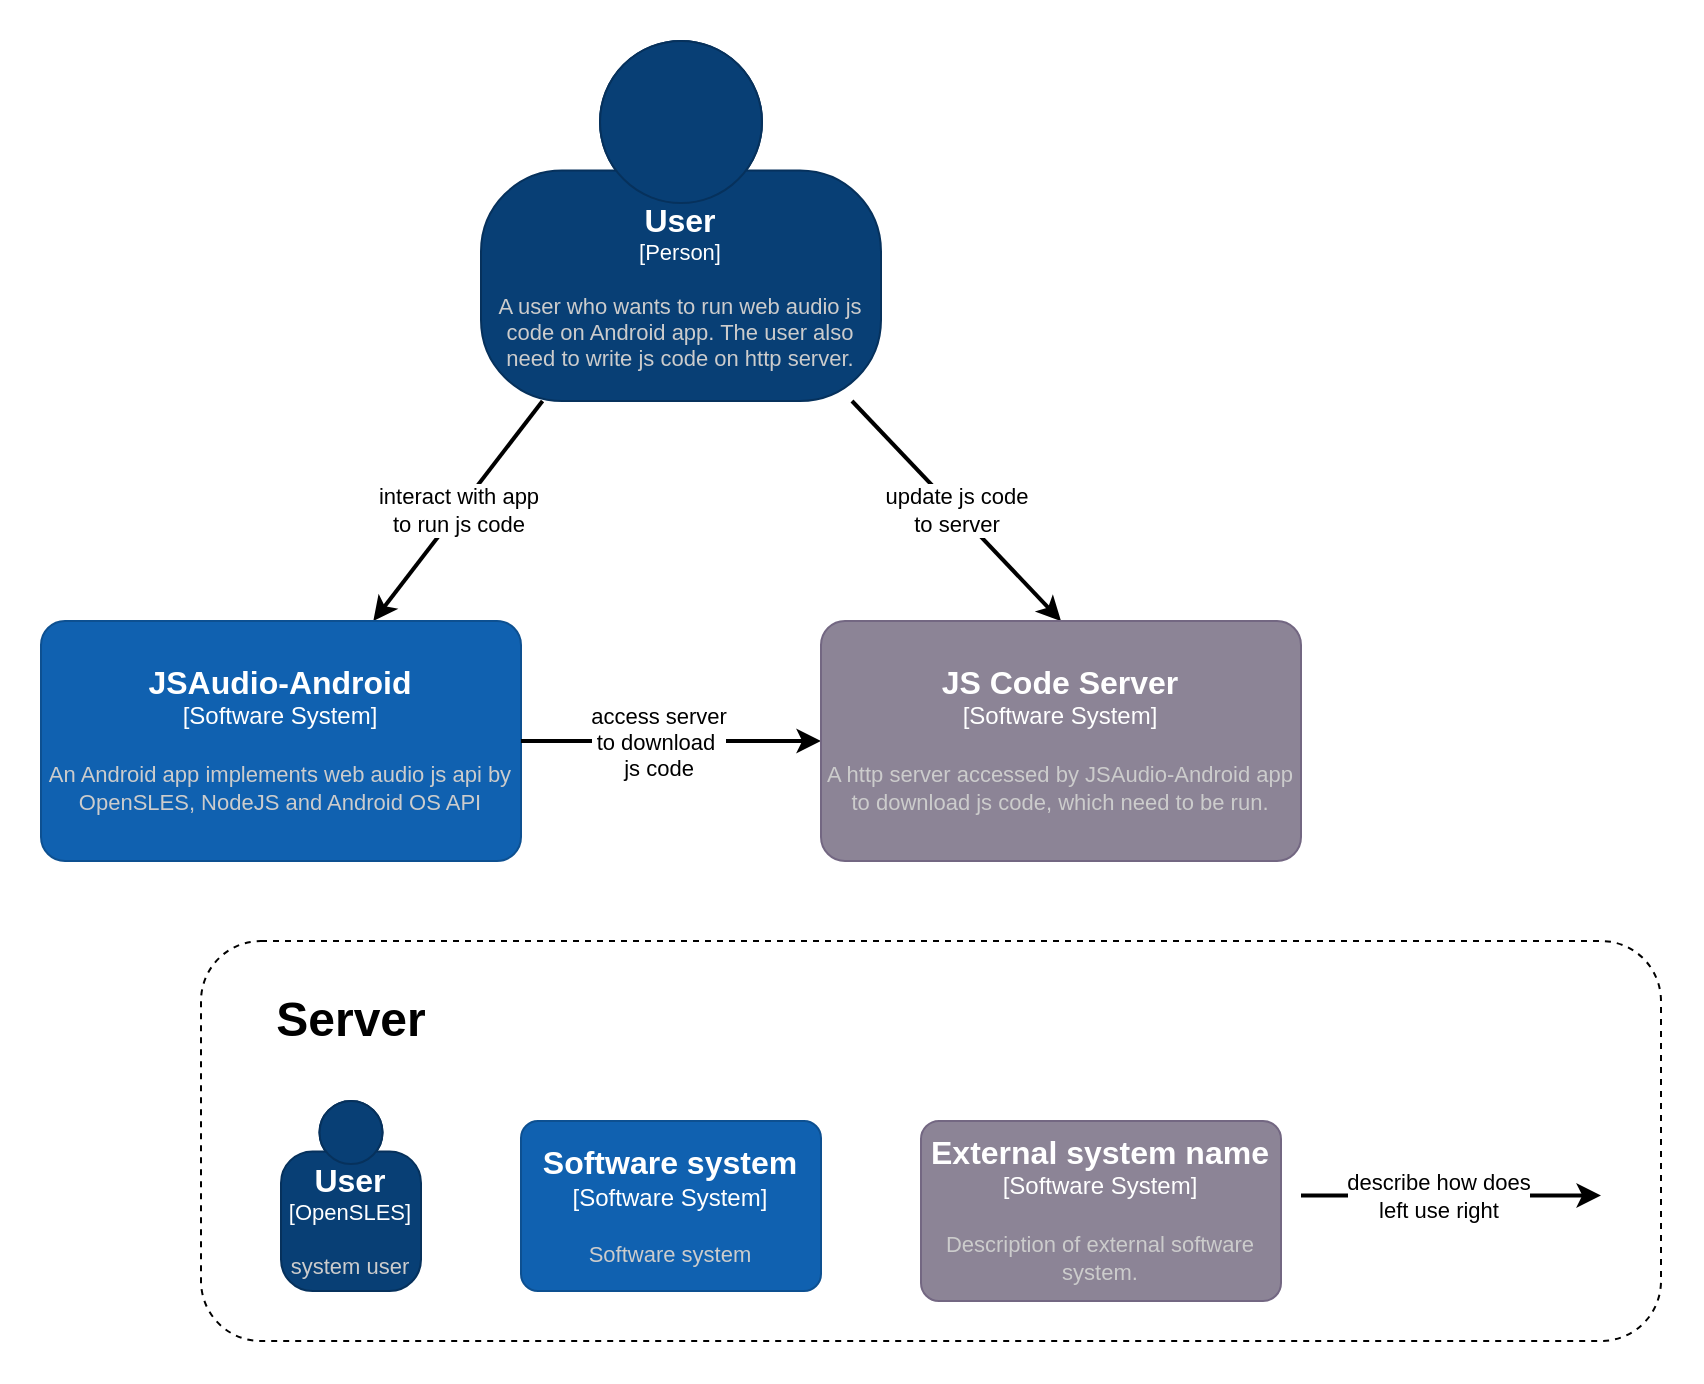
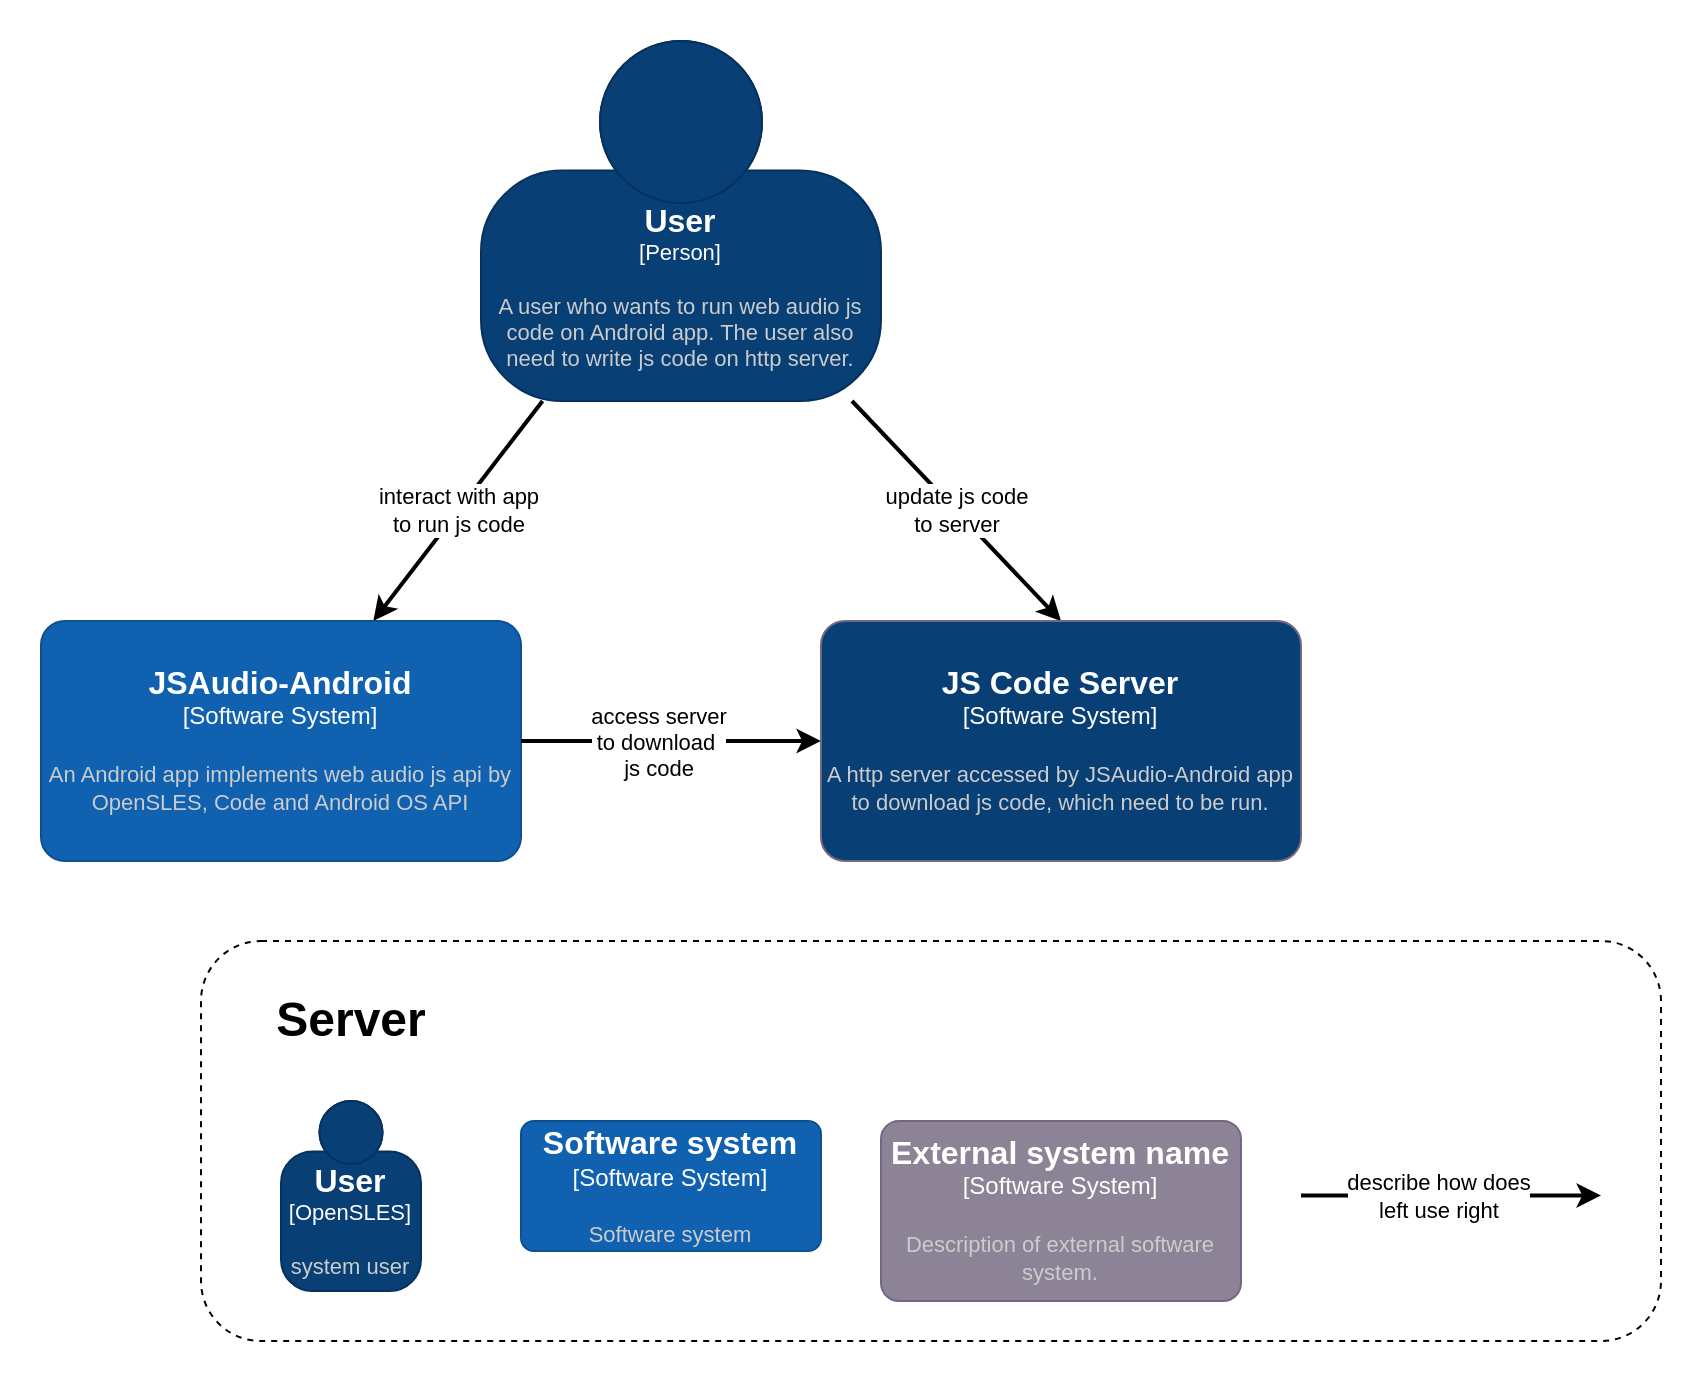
- <mxCell id="5" value="&lt;font style=&quot;font-size: 16px&quot;&gt;&lt;b&gt;JSAudio-Android&lt;/b&gt;&lt;/font&gt;&lt;div&gt;[Software System]&lt;/div&gt;&lt;br&gt;&lt;div&gt;&lt;font style=&quot;font-size: 11px&quot;&gt;&lt;font color=&quot;#cccccc&quot;&gt;An Android app implements web audio js api by OpenSLES, NodeJS and Android OS API&lt;/font&gt;&lt;/div&gt;" style="rounded=1;whiteSpace=wrap;html=1;labelBackgroundColor=none;fillColor=#1061B0;fontColor=#ffffff;align=center;arcSize=10;strokeColor=#0D5091;metaEdit=1;resizable=0;points=[[0.25,0,0],[0.5,0,0],[0.75,0,0],[1,0.25,0],[1,0.5,0],[1,0.75,0],[0.75,1,0],[0.5,1,0],[0.25,1,0],[0,0.75,0],[0,0.5,0],[0,0.25,0]];" vertex="1" parent="1"><mxGeometry x="20" y="310" width="240" height="120" as="geometry" /></mxCell>
+ <mxCell id="5" value="&lt;font style=&quot;font-size: 16px&quot;&gt;&lt;b&gt;JSAudio-Android&lt;/b&gt;&lt;/font&gt;&lt;div&gt;[Software System]&lt;/div&gt;&lt;br&gt;&lt;div&gt;&lt;font style=&quot;font-size: 11px&quot;&gt;&lt;font color=&quot;#cccccc&quot;&gt;An Android app implements web audio js api by OpenSLES, Code and Android OS API&lt;/font&gt;&lt;/div&gt;" style="rounded=1;whiteSpace=wrap;html=1;labelBackgroundColor=none;fillColor=#1061B0;fontColor=#ffffff;align=center;arcSize=10;strokeColor=#0D5091;metaEdit=1;resizable=0;points=[[0.25,0,0],[0.5,0,0],[0.75,0,0],[1,0.25,0],[1,0.5,0],[1,0.75,0],[0.75,1,0],[0.5,1,0],[0.25,1,0],[0,0.75,0],[0,0.5,0],[0,0.25,0]];" vertex="1" parent="1"><mxGeometry x="20" y="310" width="240" height="120" as="geometry" /></mxCell>
- <mxCell id="8" value="&lt;font style=&quot;font-size: 16px&quot;&gt;&lt;b&gt;JS Code Server&lt;/b&gt;&lt;/font&gt;&lt;div&gt;[Software System]&lt;/div&gt;&lt;br&gt;&lt;div&gt;&lt;font style=&quot;font-size: 11px&quot;&gt;&lt;font color=&quot;#cccccc&quot;&gt;A http server accessed by JSAudio-Android app to download js code, which need to be run.&lt;/font&gt;&lt;/div&gt;" style="rounded=1;whiteSpace=wrap;html=1;labelBackgroundColor=none;fillColor=#8C8496;fontColor=#ffffff;align=center;arcSize=10;strokeColor=#736782;metaEdit=1;resizable=0;points=[[0.25,0,0],[0.5,0,0],[0.75,0,0],[1,0.25,0],[1,0.5,0],[1,0.75,0],[0.75,1,0],[0.5,1,0],[0.25,1,0],[0,0.75,0],[0,0.5,0],[0,0.25,0]];" vertex="1" parent="1"><mxGeometry x="410" y="310" width="240" height="120" as="geometry" /></mxCell>
+ <mxCell id="8" value="&lt;font style=&quot;font-size: 16px&quot;&gt;&lt;b&gt;JS Code Server&lt;/b&gt;&lt;/font&gt;&lt;div&gt;[Software System]&lt;/div&gt;&lt;br&gt;&lt;div&gt;&lt;font style=&quot;font-size: 11px&quot;&gt;&lt;font color=&quot;#cccccc&quot;&gt;A http server accessed by JSAudio-Android app to download js code, which need to be run.&lt;/font&gt;&lt;/div&gt;" style="rounded=1;whiteSpace=wrap;html=1;labelBackgroundColor=none;fillColor=#083f75;fontColor=#ffffff;align=center;arcSize=10;strokeColor=#736782;metaEdit=1;resizable=0;points=[[0.25,0,0],[0.5,0,0],[0.75,0,0],[1,0.25,0],[1,0.5,0],[1,0.75,0],[0.75,1,0],[0.5,1,0],[0.25,1,0],[0,0.75,0],[0,0.5,0],[0,0.25,0]];" vertex="1" parent="1"><mxGeometry x="410" y="310" width="240" height="120" as="geometry" /></mxCell>
- <mxCell id="14" value="&lt;font style=&quot;font-size: 16px&quot;&gt;&lt;b&gt;Software system&lt;/b&gt;&lt;/font&gt;&lt;div&gt;[Software System]&lt;/div&gt;&lt;br&gt;&lt;div&gt;&lt;font style=&quot;font-size: 11px&quot;&gt;&lt;font color=&quot;#cccccc&quot;&gt;Software system&lt;/font&gt;&lt;/div&gt;" style="rounded=1;whiteSpace=wrap;html=1;labelBackgroundColor=none;fillColor=#1061B0;fontColor=#ffffff;align=center;arcSize=10;strokeColor=#0D5091;metaEdit=1;resizable=1;points=[[0.25,0,0],[0.5,0,0],[0.75,0,0],[1,0.25,0],[1,0.5,0],[1,0.75,0],[0.75,1,0],[0.5,1,0],[0.25,1,0],[0,0.75,0],[0,0.5,0],[0,0.25,0]];movable=1;rotatable=1;deletable=1;editable=1;locked=0;connectable=1;container=0;" vertex="1" parent="1"><mxGeometry x="260" y="560" width="150" height="85" as="geometry" /></mxCell>
+ <mxCell id="14" value="&lt;font style=&quot;font-size: 16px&quot;&gt;&lt;b&gt;Software system&lt;/b&gt;&lt;/font&gt;&lt;div&gt;[Software System]&lt;/div&gt;&lt;br&gt;&lt;div&gt;&lt;font style=&quot;font-size: 11px&quot;&gt;&lt;font color=&quot;#cccccc&quot;&gt;Software system&lt;/font&gt;&lt;/div&gt;" style="rounded=1;whiteSpace=wrap;html=1;labelBackgroundColor=none;fillColor=#1061B0;fontColor=#ffffff;align=center;arcSize=10;strokeColor=#0D5091;metaEdit=1;resizable=1;points=[[0.25,0,0],[0.5,0,0],[0.75,0,0],[1,0.25,0],[1,0.5,0],[1,0.75,0],[0.75,1,0],[0.5,1,0],[0.25,1,0],[0,0.75,0],[0,0.5,0],[0,0.25,0]];movable=1;rotatable=1;deletable=1;editable=1;locked=0;connectable=1;container=0;" vertex="1" parent="1"><mxGeometry x="260" y="560" width="150" height="65" as="geometry" /></mxCell>
- <mxCell id="15" value="&lt;font style=&quot;font-size: 16px&quot;&gt;&lt;b&gt;External system name&lt;/b&gt;&lt;/font&gt;&lt;div&gt;[Software System]&lt;/div&gt;&lt;br&gt;&lt;div&gt;&lt;font style=&quot;font-size: 11px&quot;&gt;&lt;font color=&quot;#cccccc&quot;&gt;Description of external software system.&lt;/font&gt;&lt;/div&gt;" style="rounded=1;whiteSpace=wrap;html=1;labelBackgroundColor=none;fillColor=#8C8496;fontColor=#ffffff;align=center;arcSize=10;strokeColor=#736782;metaEdit=1;resizable=1;points=[[0.25,0,0],[0.5,0,0],[0.75,0,0],[1,0.25,0],[1,0.5,0],[1,0.75,0],[0.75,1,0],[0.5,1,0],[0.25,1,0],[0,0.75,0],[0,0.5,0],[0,0.25,0]];movable=1;rotatable=1;deletable=1;editable=1;locked=0;connectable=1;" vertex="1" parent="1"><mxGeometry x="460" y="560" width="180" height="90" as="geometry" /></mxCell>
+ <mxCell id="15" value="&lt;font style=&quot;font-size: 16px&quot;&gt;&lt;b&gt;External system name&lt;/b&gt;&lt;/font&gt;&lt;div&gt;[Software System]&lt;/div&gt;&lt;br&gt;&lt;div&gt;&lt;font style=&quot;font-size: 11px&quot;&gt;&lt;font color=&quot;#cccccc&quot;&gt;Description of external software system.&lt;/font&gt;&lt;/div&gt;" style="rounded=1;whiteSpace=wrap;html=1;labelBackgroundColor=none;fillColor=#8C8496;fontColor=#ffffff;align=center;arcSize=10;strokeColor=#736782;metaEdit=1;resizable=1;points=[[0.25,0,0],[0.5,0,0],[0.75,0,0],[1,0.25,0],[1,0.5,0],[1,0.75,0],[0.75,1,0],[0.5,1,0],[0.25,1,0],[0,0.75,0],[0,0.5,0],[0,0.25,0]];movable=1;rotatable=1;deletable=1;editable=1;locked=0;connectable=1;" vertex="1" parent="1"><mxGeometry x="440" y="560" width="180" height="90" as="geometry" /></mxCell>
